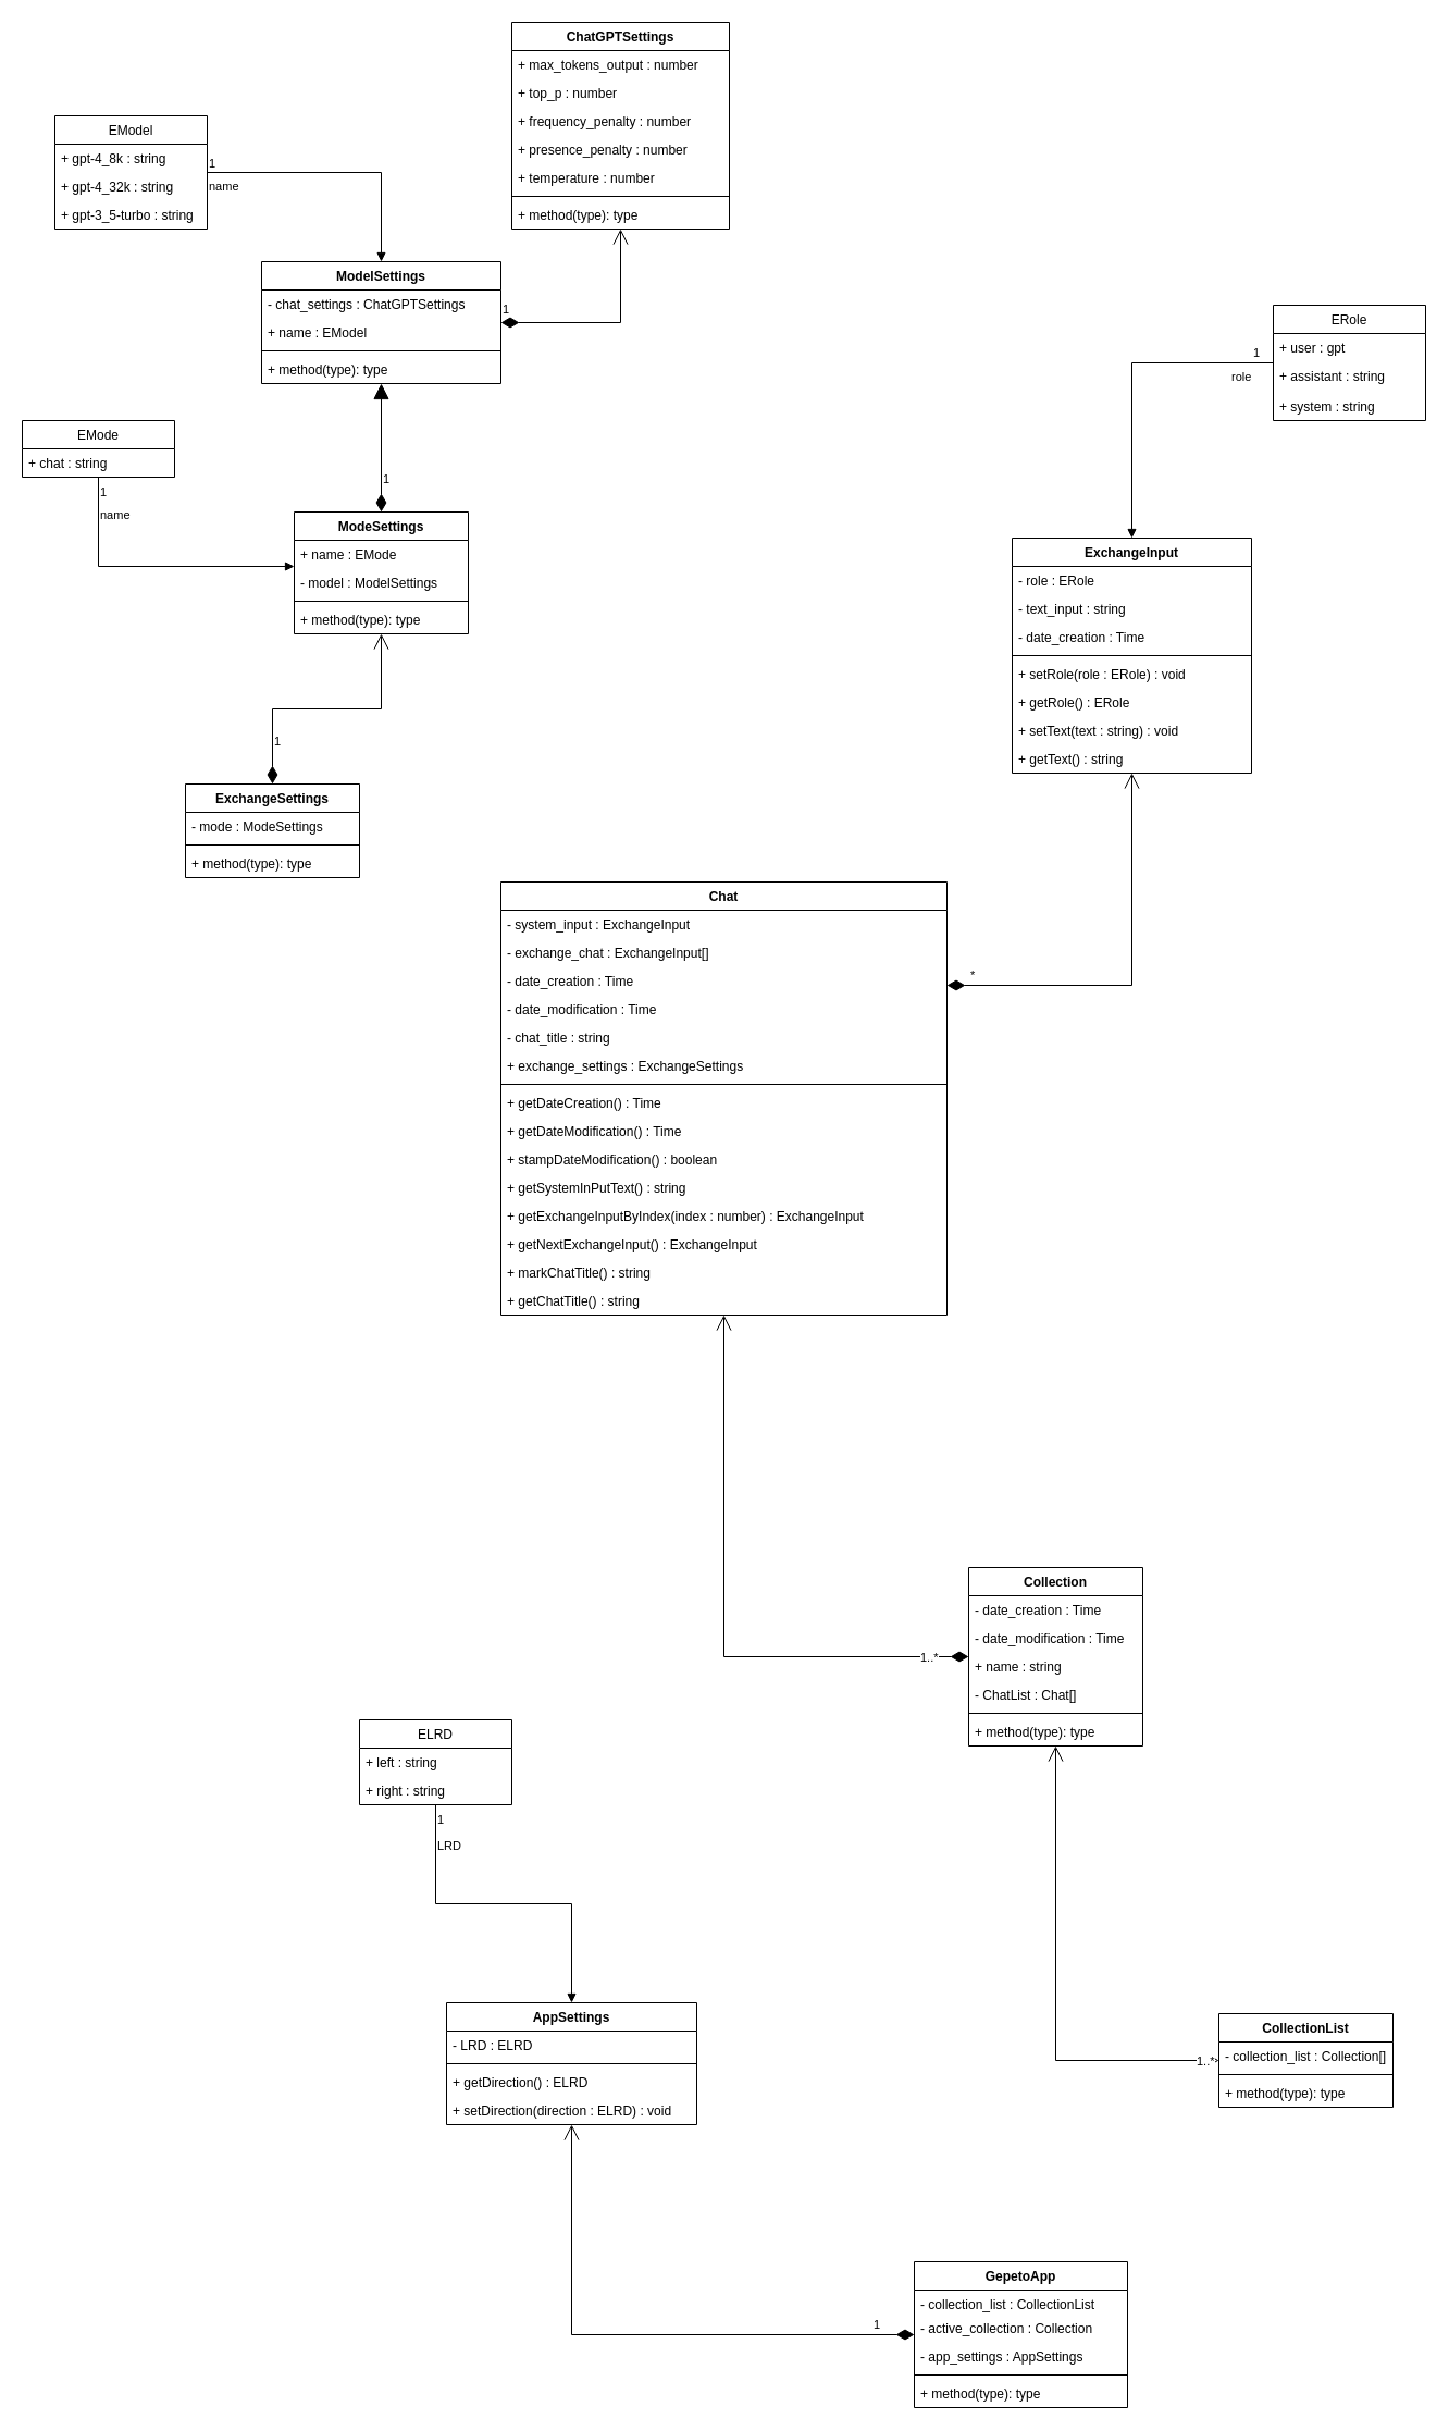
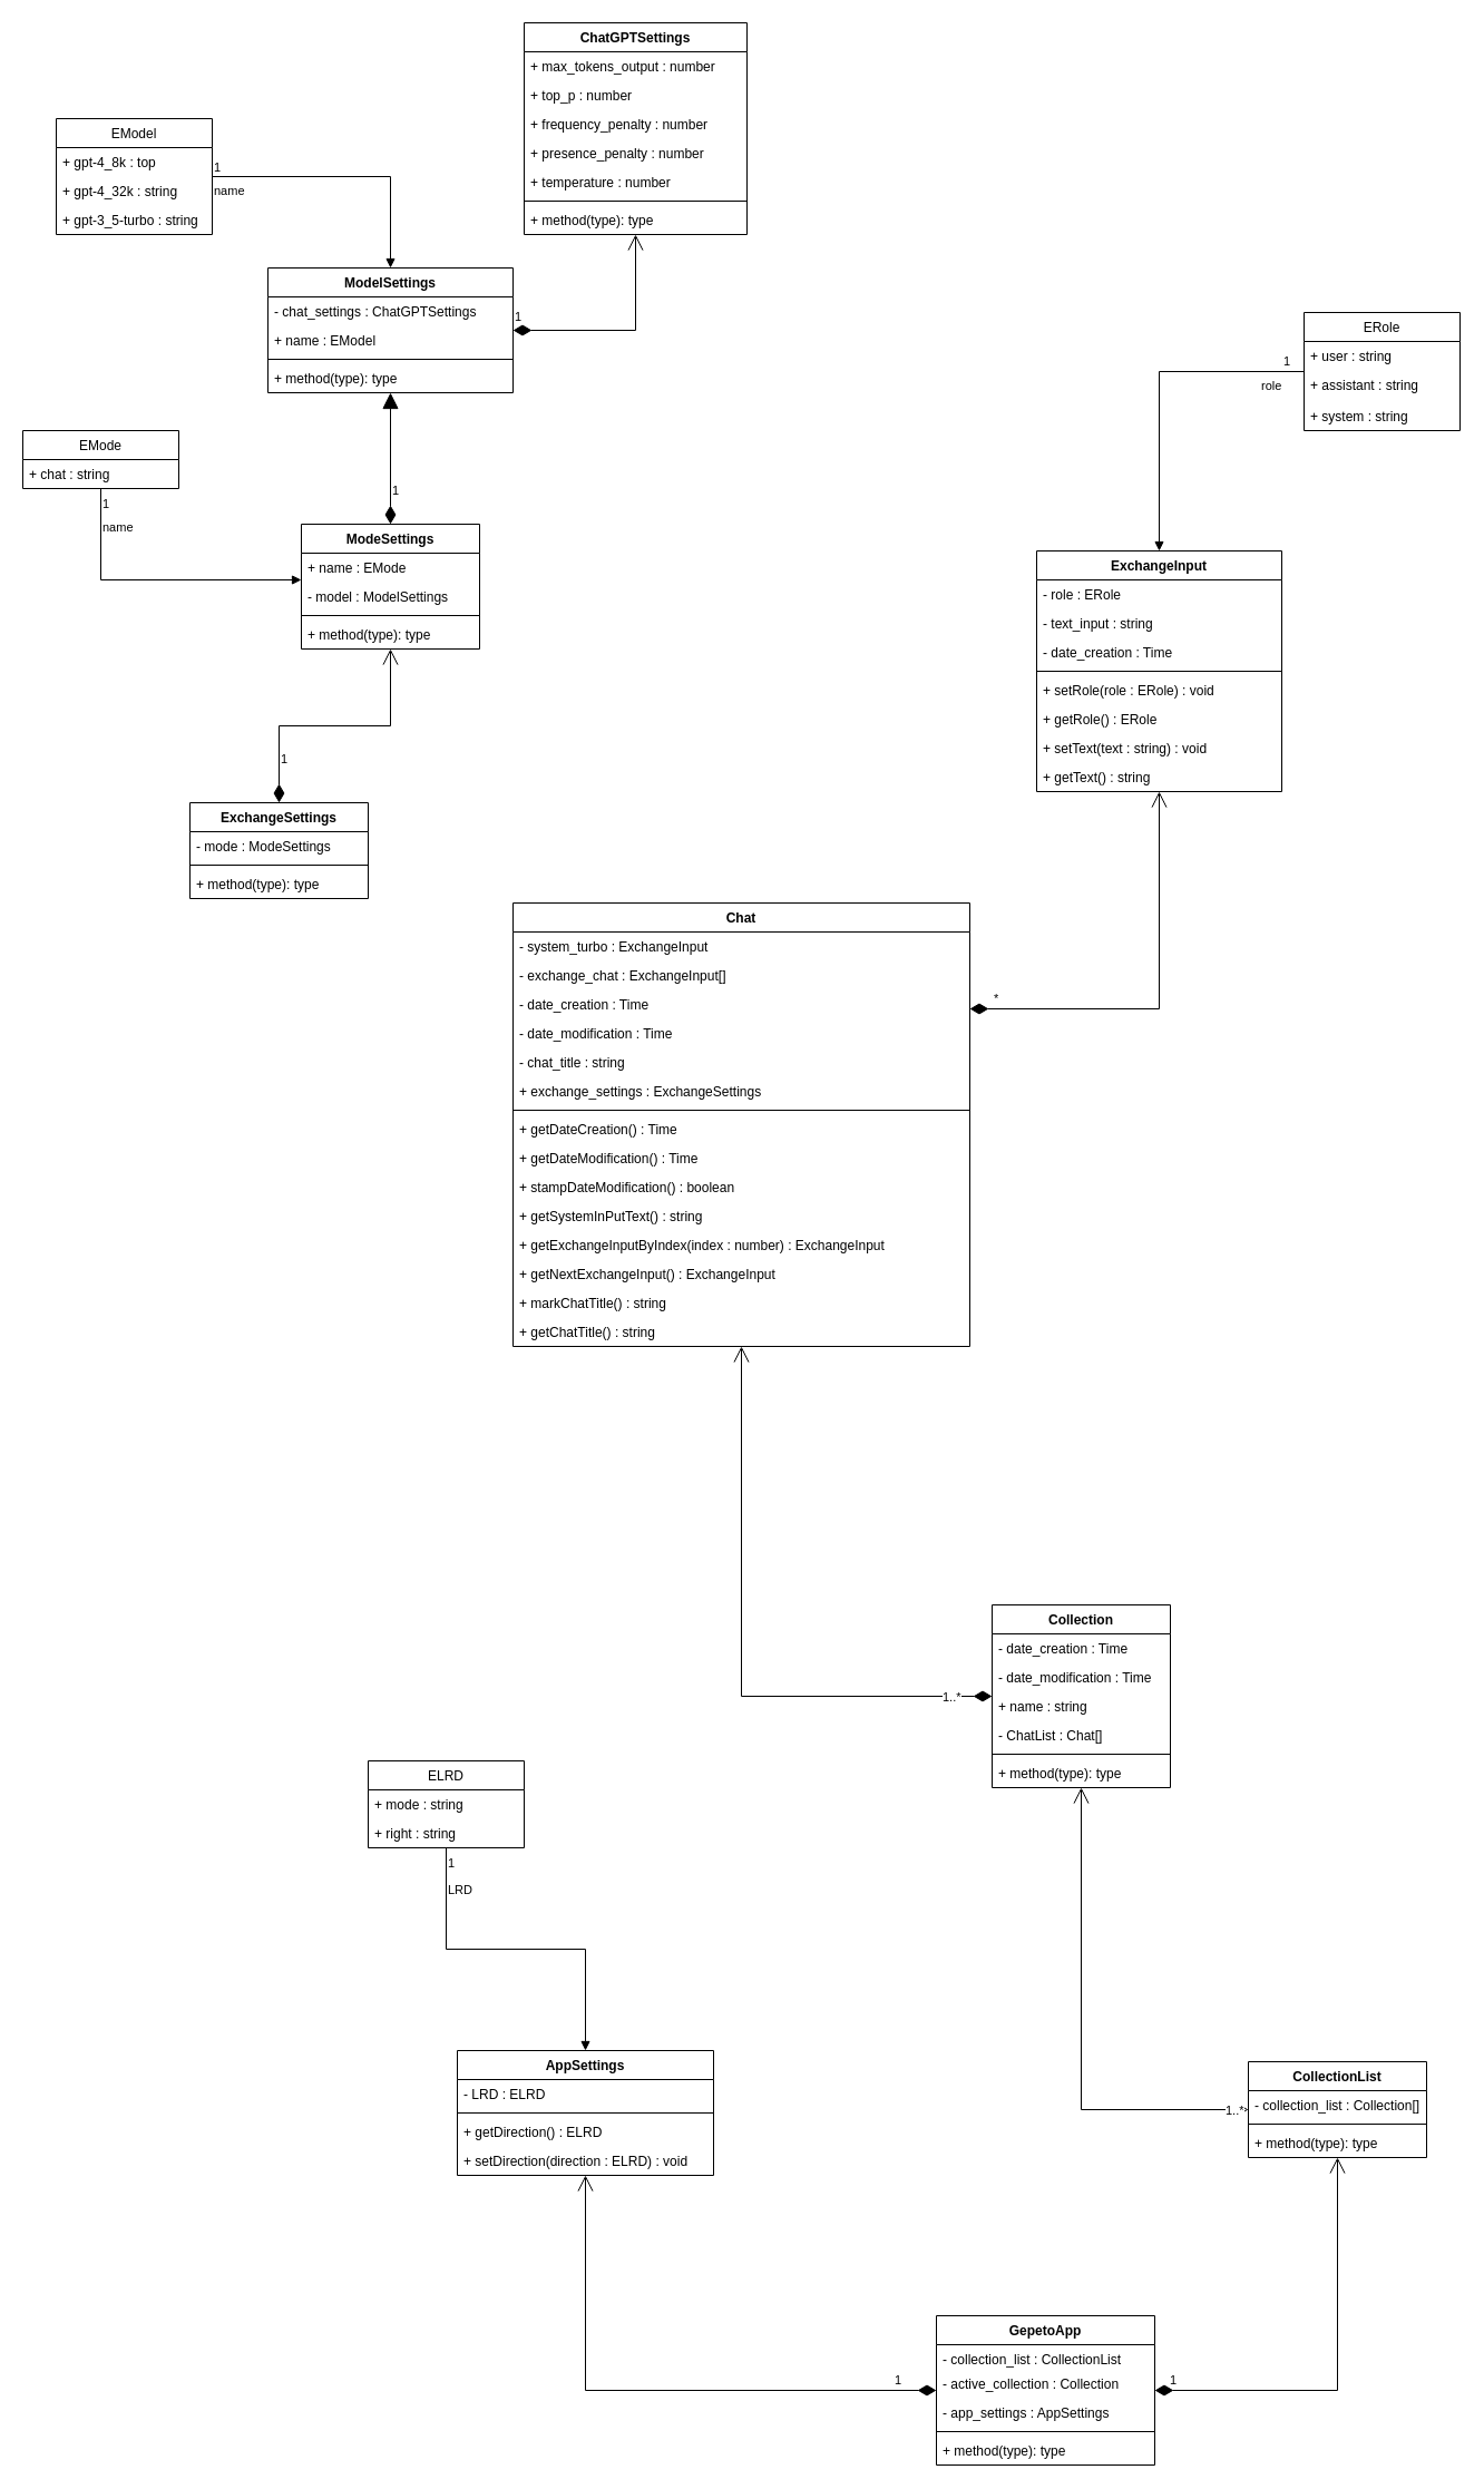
- <mxCell id="91" value="+ gpt-4_8k : string" style="text;strokeColor=none;fillColor=none;align=left;verticalAlign=top;spacingLeft=4;spacingRight=4;overflow=hidden;rotatable=0;points=[[0,0.5],[1,0.5]];portConstraint=eastwest;" vertex="1" parent="90"><mxGeometry y="26" width="140" height="26" as="geometry" /></mxCell>
+ <mxCell id="91" value="+ gpt-4_8k : top" style="text;strokeColor=none;fillColor=none;align=left;verticalAlign=top;spacingLeft=4;spacingRight=4;overflow=hidden;rotatable=0;points=[[0,0.5],[1,0.5]];portConstraint=eastwest;" vertex="1" parent="90"><mxGeometry y="26" width="140" height="26" as="geometry" /></mxCell>
- <mxCell id="57" value="+ user : gpt" style="text;strokeColor=none;fillColor=none;align=left;verticalAlign=top;spacingLeft=4;spacingRight=4;overflow=hidden;rotatable=0;points=[[0,0.5],[1,0.5]];portConstraint=eastwest;" parent="56" vertex="1"><mxGeometry y="26" width="140" height="26" as="geometry" /></mxCell>
+ <mxCell id="57" value="+ user : string" style="text;strokeColor=none;fillColor=none;align=left;verticalAlign=top;spacingLeft=4;spacingRight=4;overflow=hidden;rotatable=0;points=[[0,0.5],[1,0.5]];portConstraint=eastwest;" parent="56" vertex="1"><mxGeometry y="26" width="140" height="26" as="geometry" /></mxCell>
- <mxCell id="3" value="- system_input : ExchangeInput" style="text;strokeColor=none;fillColor=none;align=left;verticalAlign=top;spacingLeft=4;spacingRight=4;overflow=hidden;rotatable=0;points=[[0,0.5],[1,0.5]];portConstraint=eastwest;" parent="2" vertex="1"><mxGeometry y="26" width="410" height="26" as="geometry" /></mxCell>
+ <mxCell id="3" value="- system_turbo : ExchangeInput" style="text;strokeColor=none;fillColor=none;align=left;verticalAlign=top;spacingLeft=4;spacingRight=4;overflow=hidden;rotatable=0;points=[[0,0.5],[1,0.5]];portConstraint=eastwest;" parent="2" vertex="1"><mxGeometry y="26" width="410" height="26" as="geometry" /></mxCell>
- <mxCell id="83" value="+ left : string" style="text;strokeColor=none;fillColor=none;align=left;verticalAlign=top;spacingLeft=4;spacingRight=4;overflow=hidden;rotatable=0;points=[[0,0.5],[1,0.5]];portConstraint=eastwest;" parent="82" vertex="1"><mxGeometry y="26" width="140" height="26" as="geometry" /></mxCell>
+ <mxCell id="83" value="+ mode : string" style="text;strokeColor=none;fillColor=none;align=left;verticalAlign=top;spacingLeft=4;spacingRight=4;overflow=hidden;rotatable=0;points=[[0,0.5],[1,0.5]];portConstraint=eastwest;" parent="82" vertex="1"><mxGeometry y="26" width="140" height="26" as="geometry" /></mxCell>
+ <mxCell id="75" value="1" style="endArrow=open;html=1;endSize=12;startArrow=diamondThin;startSize=14;startFill=1;edgeStyle=orthogonalEdgeStyle;align=left;verticalAlign=bottom;rounded=0;" parent="1" source="64" target="70" edge="1"><mxGeometry x="-0.934" relative="1" as="geometry"><mxPoint x="380" y="2430" as="sourcePoint" /><mxPoint x="630" y="2350" as="targetPoint" /><mxPoint as="offset" /></mxGeometry></mxCell>
